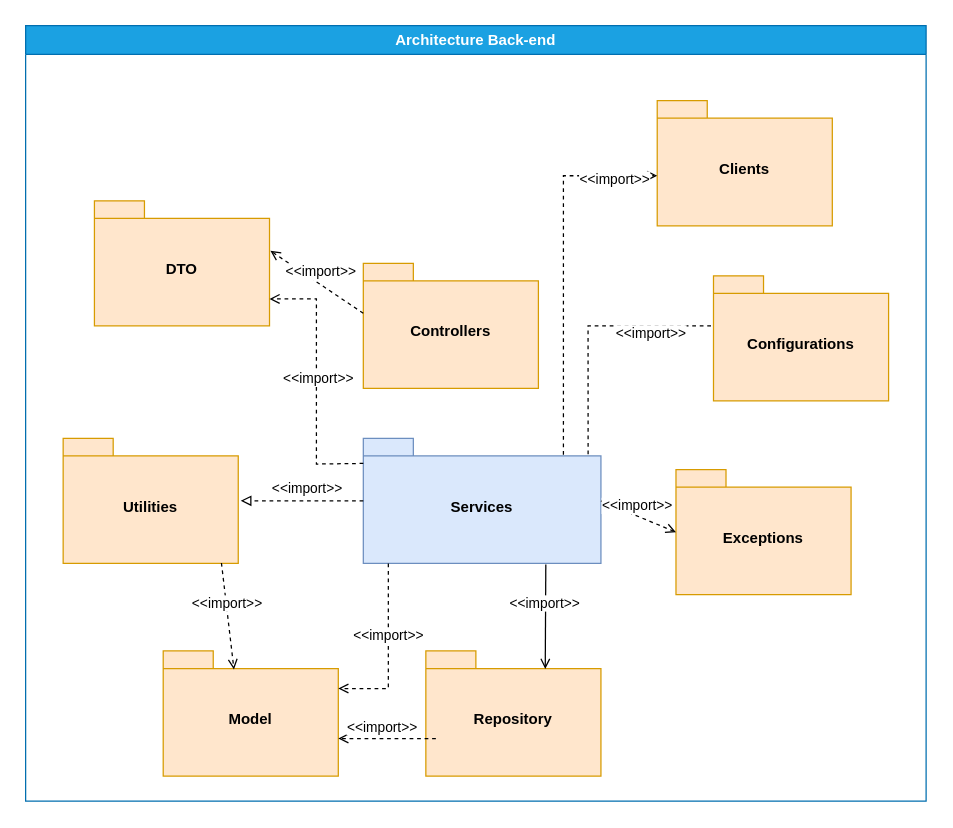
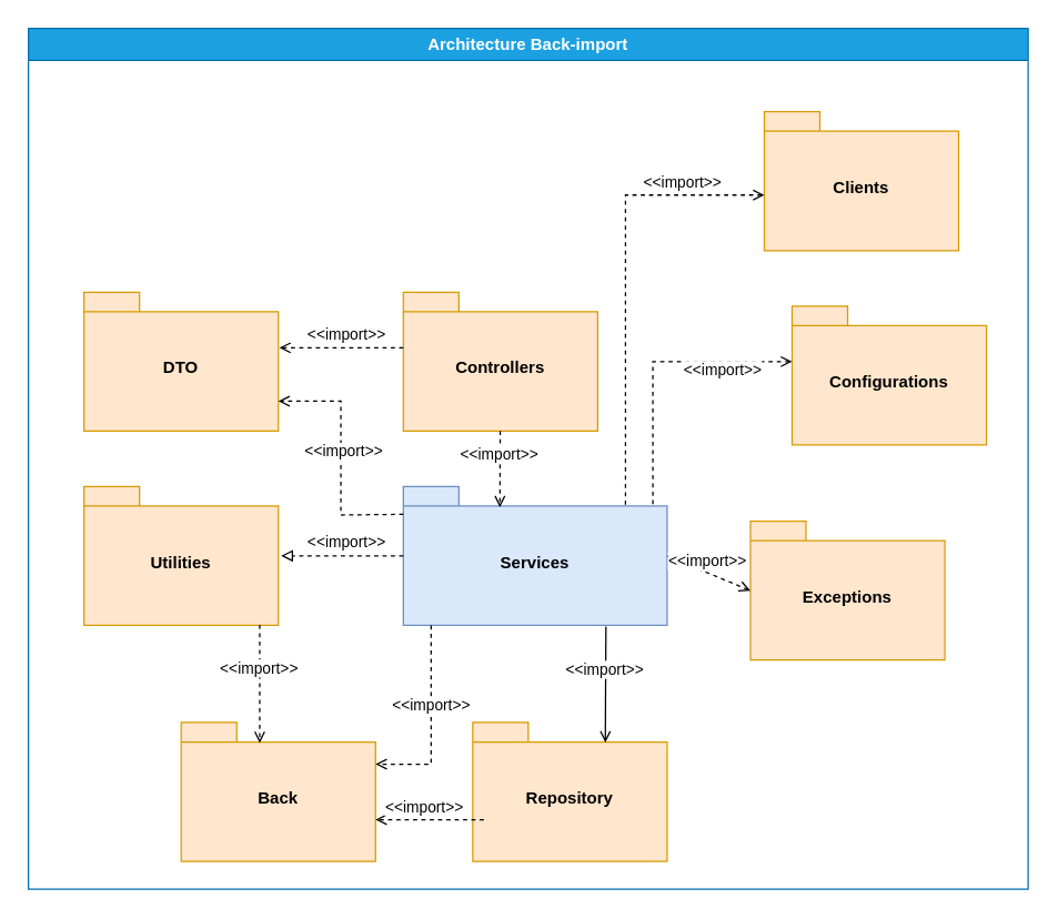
- <mxCell id="33" value="Architecture Back-end" style="swimlane;whiteSpace=wrap;html=1;fillColor=#1ba1e2;strokeColor=#006EAF;fontColor=#ffffff;" vertex="1" parent="1"><mxGeometry x="20" y="20" width="720" height="620" as="geometry" /></mxCell>
+ <mxCell id="33" value="Architecture Back-import" style="swimlane;whiteSpace=wrap;html=1;fillColor=#1ba1e2;strokeColor=#006EAF;fontColor=#ffffff;" vertex="1" parent="1"><mxGeometry x="20" y="20" width="720" height="620" as="geometry" /></mxCell>
- <mxCell id="10" value="Clients" style="shape=folder;fontStyle=1;spacingTop=10;tabWidth=40;tabHeight=14;tabPosition=left;html=1;whiteSpace=wrap;fillColor=#ffe6cc;strokeColor=#d79b00;" vertex="1" parent="1"><mxGeometry x="525" y="80" width="140" height="100" as="geometry" /></mxCell>
+ <mxCell id="10" value="Clients" style="shape=folder;fontStyle=1;spacingTop=10;tabWidth=40;tabHeight=14;tabPosition=left;html=1;whiteSpace=wrap;fillColor=#ffe6cc;strokeColor=#d79b00;" vertex="1" parent="1"><mxGeometry x="550" y="80" width="140" height="100" as="geometry" /></mxCell>
- <mxCell id="2" value="&lt;div&gt;DTO&lt;/div&gt;" style="shape=folder;fontStyle=1;spacingTop=10;tabWidth=40;tabHeight=14;tabPosition=left;html=1;whiteSpace=wrap;fillColor=#ffe6cc;strokeColor=#d79b00;" vertex="1" parent="1"><mxGeometry x="75" y="160" width="140" height="100" as="geometry" /></mxCell>
+ <mxCell id="2" value="&lt;div&gt;DTO&lt;/div&gt;" style="shape=folder;fontStyle=1;spacingTop=10;tabWidth=40;tabHeight=14;tabPosition=left;html=1;whiteSpace=wrap;fillColor=#ffe6cc;strokeColor=#d79b00;" vertex="1" parent="1"><mxGeometry x="60" y="210" width="140" height="100" as="geometry" /></mxCell>
- <mxCell id="27" value="" style="endArrow=none;html=1;rounded=0;endFill=0;dashed=1;edgeStyle=orthogonalEdgeStyle;exitX=0.946;exitY=0.127;exitDx=0;exitDy=0;exitPerimeter=0;" edge="1" parent="1" source="7" target="8"><mxGeometry width="50" height="50" relative="1" as="geometry"><mxPoint x="470" y="360" as="sourcePoint" /><mxPoint x="430" y="290" as="targetPoint" /><Array as="points"><mxPoint x="470" y="260" /></Array></mxGeometry></mxCell>
+ <mxCell id="27" value="" style="endArrow=open;html=1;rounded=0;endFill=0;dashed=1;edgeStyle=orthogonalEdgeStyle;exitX=0.946;exitY=0.127;exitDx=0;exitDy=0;exitPerimeter=0;" edge="1" parent="1" source="7" target="8"><mxGeometry width="50" height="50" relative="1" as="geometry"><mxPoint x="470" y="360" as="sourcePoint" /><mxPoint x="430" y="290" as="targetPoint" /><Array as="points"><mxPoint x="470" y="260" /></Array></mxGeometry></mxCell>
+ <mxCell id="21" value="" style="endArrow=open;html=1;rounded=0;endFill=0;dashed=1;entryX=0.366;entryY=0.149;entryDx=0;entryDy=0;entryPerimeter=0;" edge="1" parent="1" source="9" target="7"><mxGeometry width="50" height="50" relative="1" as="geometry"><mxPoint x="340" y="450" as="sourcePoint" /><mxPoint x="230" y="310" as="targetPoint" /></mxGeometry></mxCell>
+ <mxCell id="22" value="&amp;lt;&amp;lt;import&amp;gt;&amp;gt;" style="edgeLabel;html=1;align=center;verticalAlign=middle;resizable=0;points=[];" vertex="1" connectable="0" parent="21"><mxGeometry x="-0.052" y="-1" relative="1" as="geometry"><mxPoint y="-9" as="offset" /></mxGeometry></mxCell>
- <mxCell id="3" value="Utilities" style="shape=folder;fontStyle=1;spacingTop=10;tabWidth=40;tabHeight=14;tabPosition=left;html=1;whiteSpace=wrap;fillColor=#ffe6cc;strokeColor=#d79b00;" vertex="1" parent="1"><mxGeometry x="50" y="350" width="140" height="100" as="geometry" /></mxCell>
+ <mxCell id="3" value="Utilities" style="shape=folder;fontStyle=1;spacingTop=10;tabWidth=40;tabHeight=14;tabPosition=left;html=1;whiteSpace=wrap;fillColor=#ffe6cc;strokeColor=#d79b00;" vertex="1" parent="1"><mxGeometry x="60" y="350" width="140" height="100" as="geometry" /></mxCell>
- <mxCell id="5" value="Model" style="shape=folder;fontStyle=1;spacingTop=10;tabWidth=40;tabHeight=14;tabPosition=left;html=1;whiteSpace=wrap;fillColor=#ffe6cc;strokeColor=#d79b00;" vertex="1" parent="1"><mxGeometry x="130" y="520" width="140" height="100" as="geometry" /></mxCell>
+ <mxCell id="5" value="Back" style="shape=folder;fontStyle=1;spacingTop=10;tabWidth=40;tabHeight=14;tabPosition=left;html=1;whiteSpace=wrap;fillColor=#ffe6cc;strokeColor=#d79b00;" vertex="1" parent="1"><mxGeometry x="130" y="520" width="140" height="100" as="geometry" /></mxCell>
